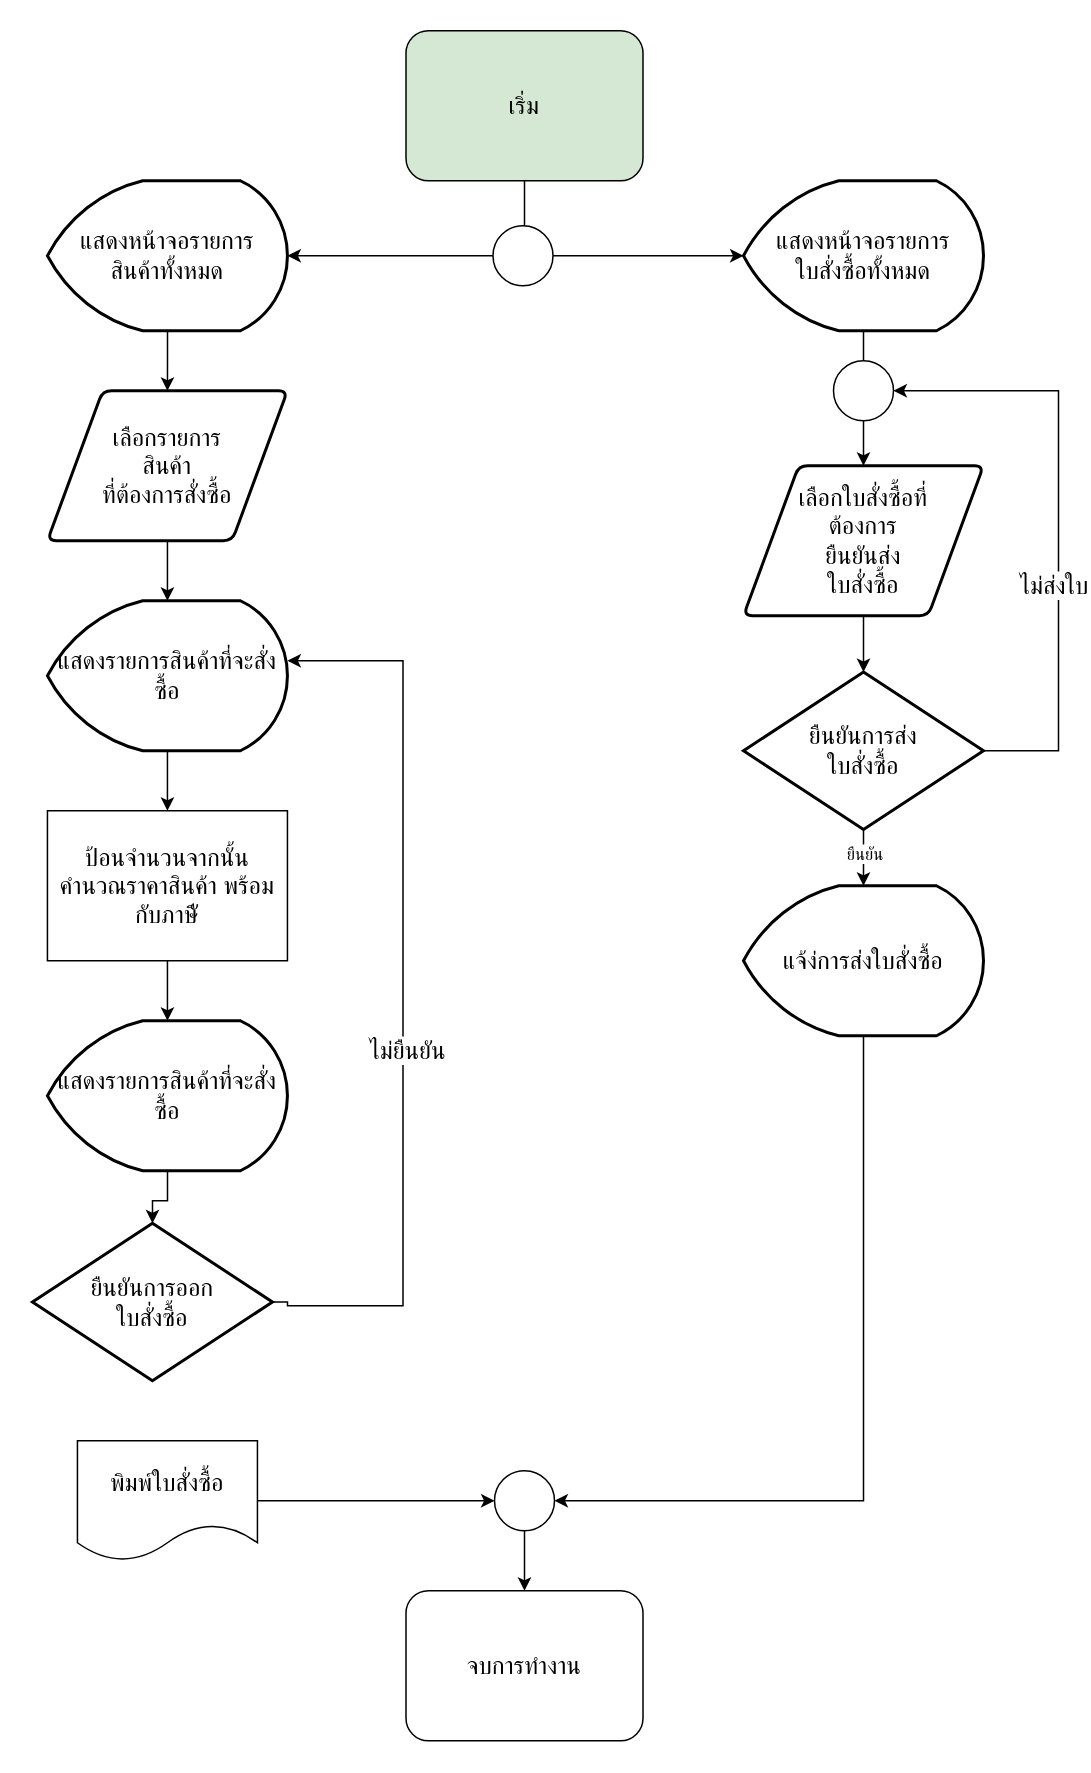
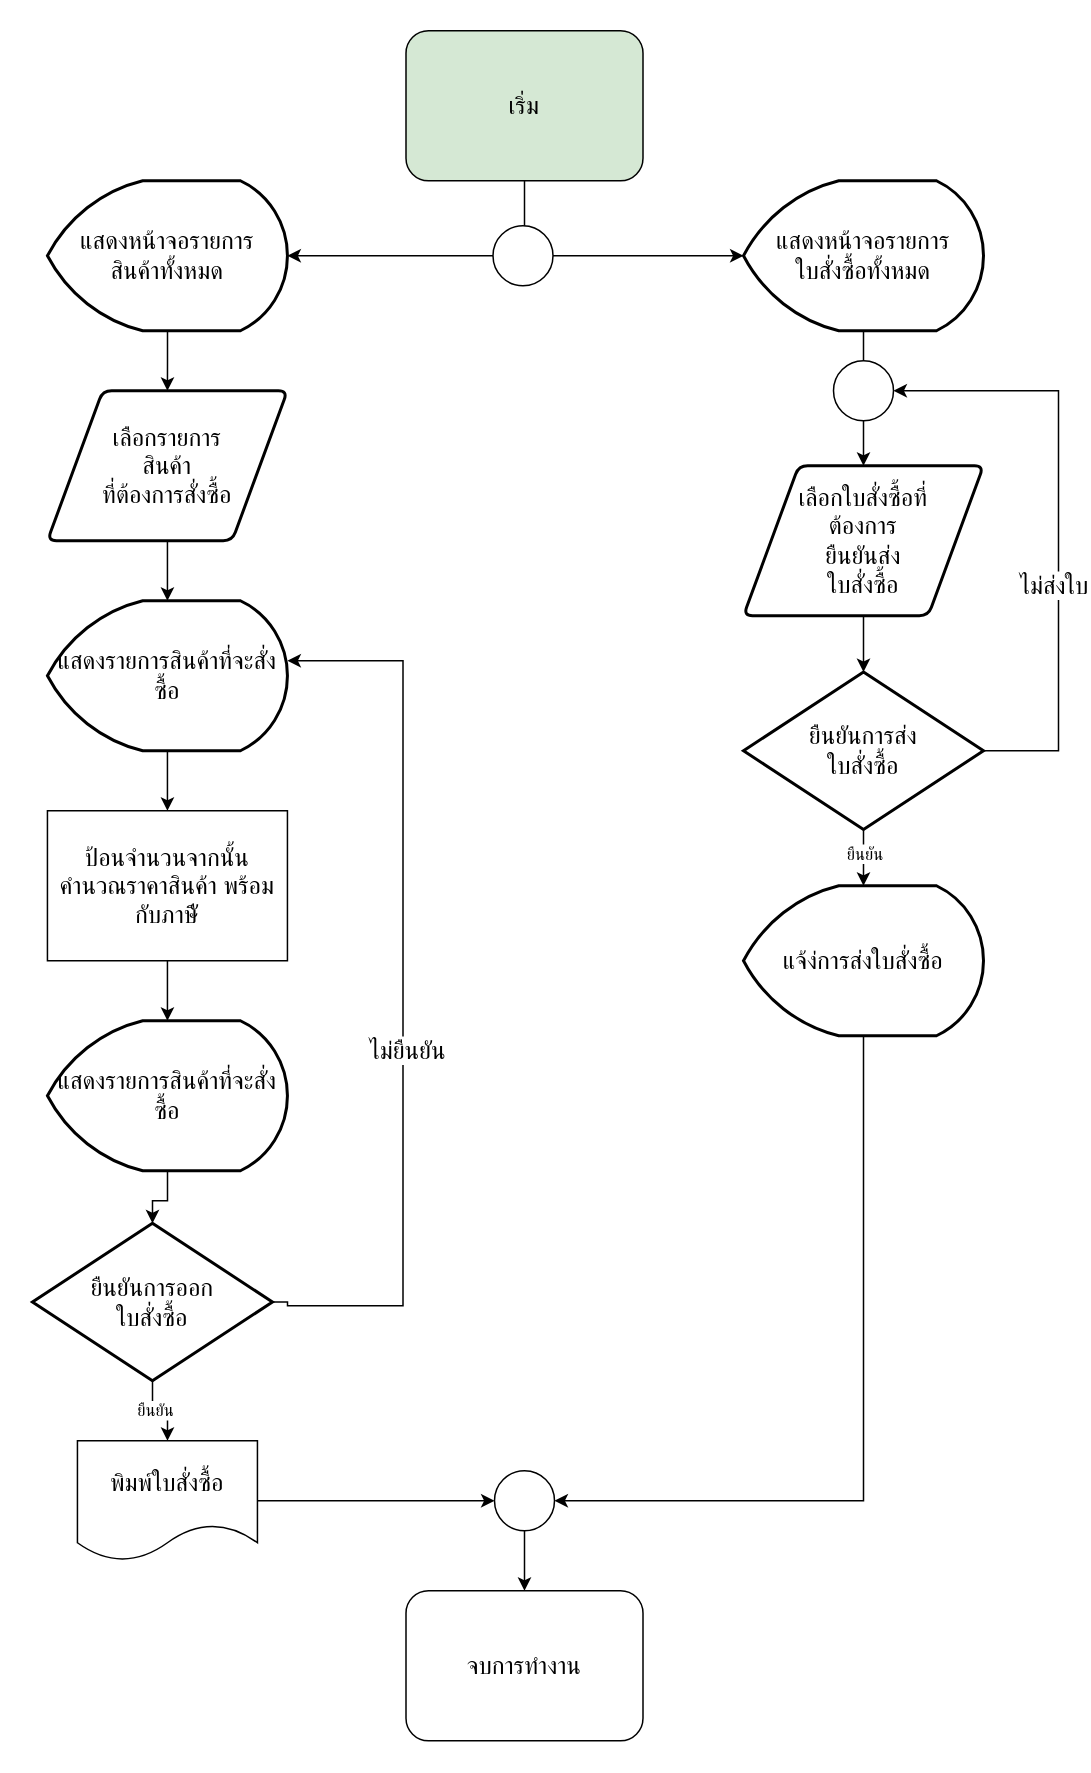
+ <mxCell id="19" value="" style="edgeStyle=orthogonalEdgeStyle;rounded=0;orthogonalLoop=1;jettySize=auto;html=1;fontSize=16;" parent="1" source="21" target="23" edge="1"><mxGeometry relative="1" as="geometry" /></mxCell>
+ <mxCell id="20" value="ยืนยัน" style="edgeLabel;html=1;align=center;verticalAlign=middle;resizable=0;points=[];" vertex="1" connectable="0" parent="19"><mxGeometry x="-0.252" y="1" relative="1" as="geometry"><mxPoint as="offset" /></mxGeometry></mxCell>
